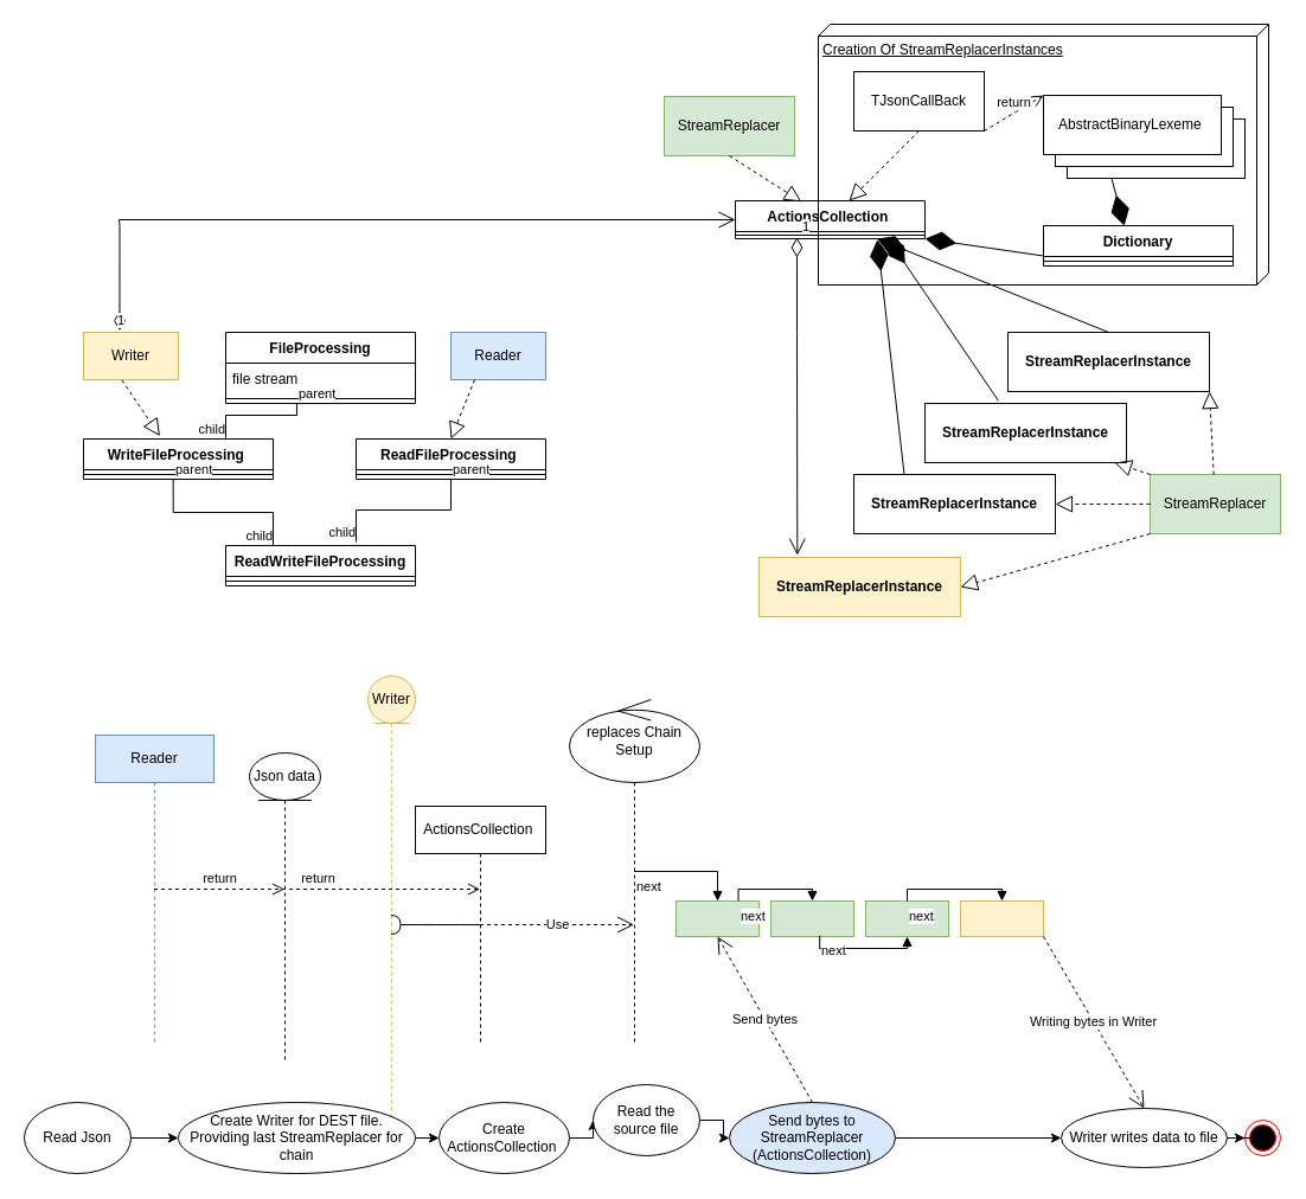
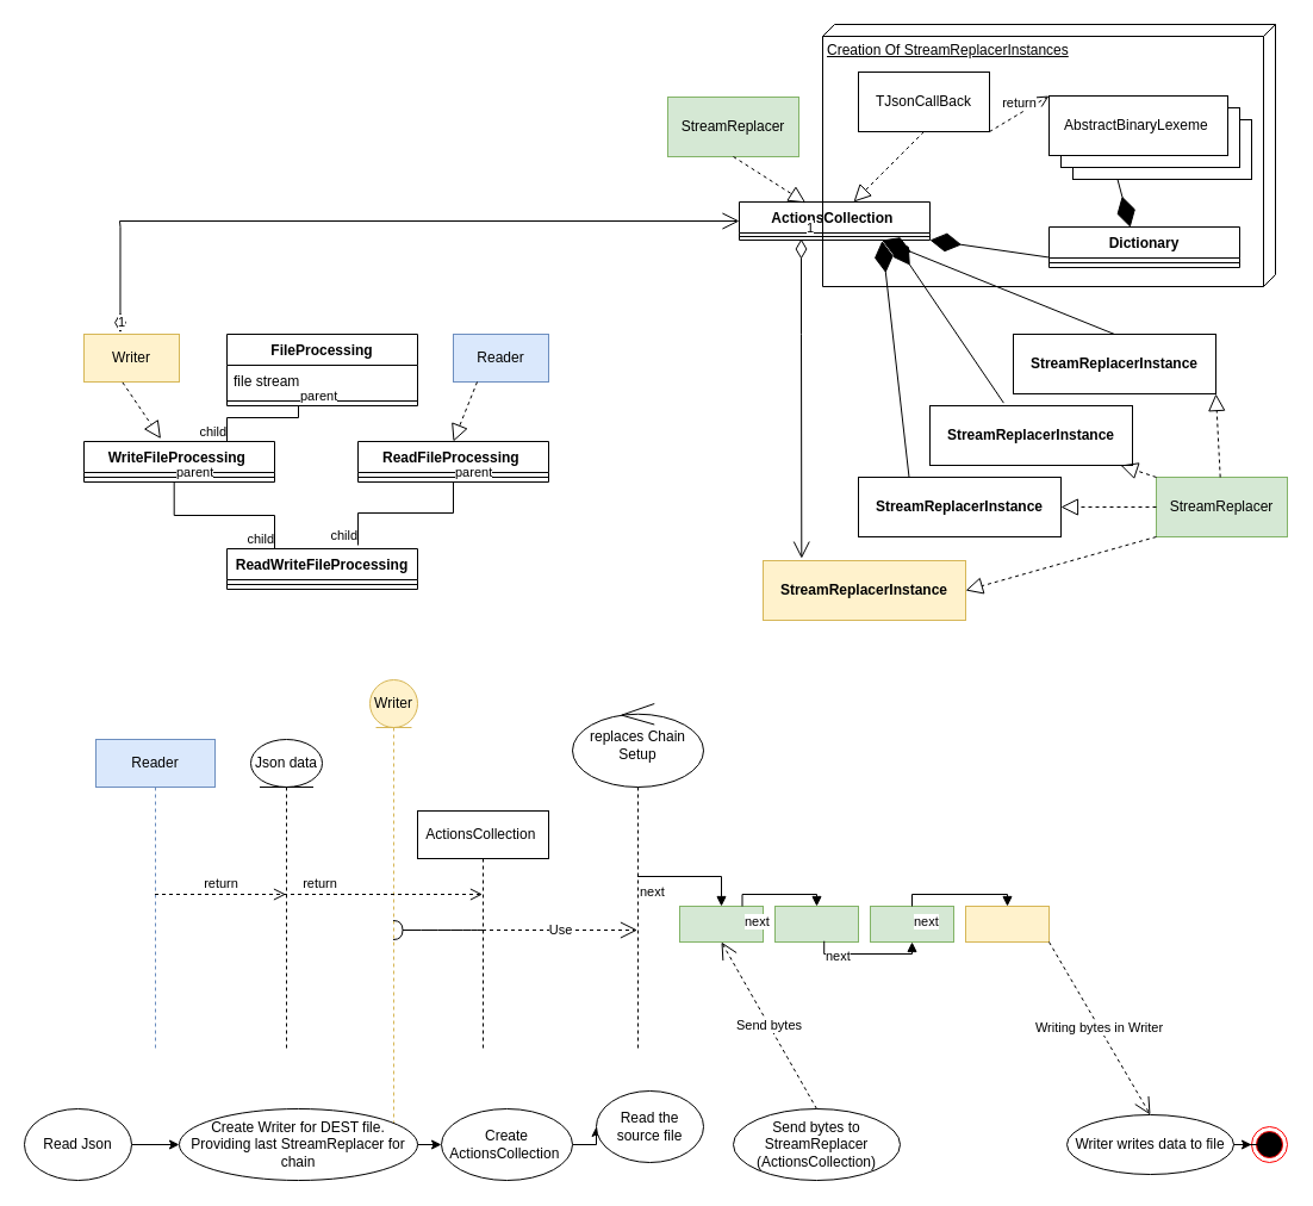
- <mxCell id="51" value="Json data" style="shape=umlLifeline;perimeter=lifelinePerimeter;whiteSpace=wrap;html=1;container=1;dropTarget=0;collapsible=0;recursiveResize=0;outlineConnect=0;portConstraint=eastwest;newEdgeStyle={&quot;curved&quot;:0,&quot;rounded&quot;:0};participant=umlEntity;" vertex="1" parent="1"><mxGeometry x="210" y="635" width="60" height="260" as="geometry" /></mxCell>
+ <mxCell id="51" value="Json data" style="shape=umlLifeline;perimeter=lifelinePerimeter;whiteSpace=wrap;html=1;container=1;dropTarget=0;collapsible=0;recursiveResize=0;outlineConnect=0;portConstraint=eastwest;newEdgeStyle={&quot;curved&quot;:0,&quot;rounded&quot;:0};participant=umlEntity;" vertex="1" parent="1"><mxGeometry x="210" y="620" width="60" height="260" as="geometry" /></mxCell>
- <mxCell id="74" style="edgeStyle=orthogonalEdgeStyle;rounded=0;orthogonalLoop=1;jettySize=auto;html=1;" edge="1" parent="1" source="75" target="81"><mxGeometry relative="1" as="geometry" /></mxCell>
- <mxCell id="81" value="Send bytes to StreamReplacer (ActionsCollection)" style="ellipse;whiteSpace=wrap;html=1;fillColor=#dae8fc;" vertex="1" parent="1"><mxGeometry x="615" y="930" width="140" height="60" as="geometry" /></mxCell>
+ <mxCell id="81" value="Send bytes to StreamReplacer (ActionsCollection)" style="ellipse;whiteSpace=wrap;html=1;" vertex="1" parent="1"><mxGeometry x="615" y="930" width="140" height="60" as="geometry" /></mxCell>
- <mxCell id="80" style="edgeStyle=orthogonalEdgeStyle;rounded=0;orthogonalLoop=1;jettySize=auto;html=1;entryX=0;entryY=0.5;entryDx=0;entryDy=0;" edge="1" parent="1" source="81" target="85"><mxGeometry relative="1" as="geometry" /></mxCell>
